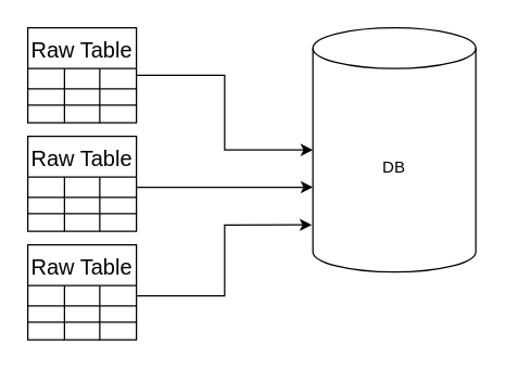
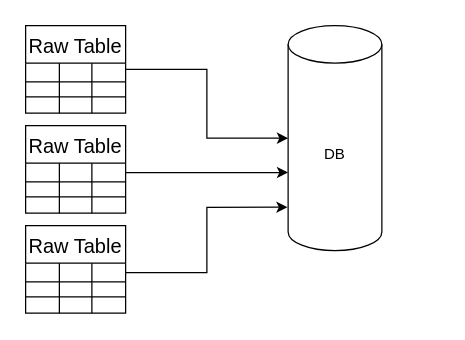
- <mxCell id="2" value="DB" style="shape=cylinder3;whiteSpace=wrap;html=1;boundedLbl=1;backgroundOutline=1;size=15;" vertex="1" parent="1"><mxGeometry x="230" y="20" width="120" height="180" as="geometry" /></mxCell>
+ <mxCell id="2" value="DB" style="shape=cylinder3;whiteSpace=wrap;html=1;boundedLbl=1;backgroundOutline=1;size=15;" vertex="1" parent="1"><mxGeometry x="230" y="20" width="75" height="180" as="geometry" /></mxCell>
